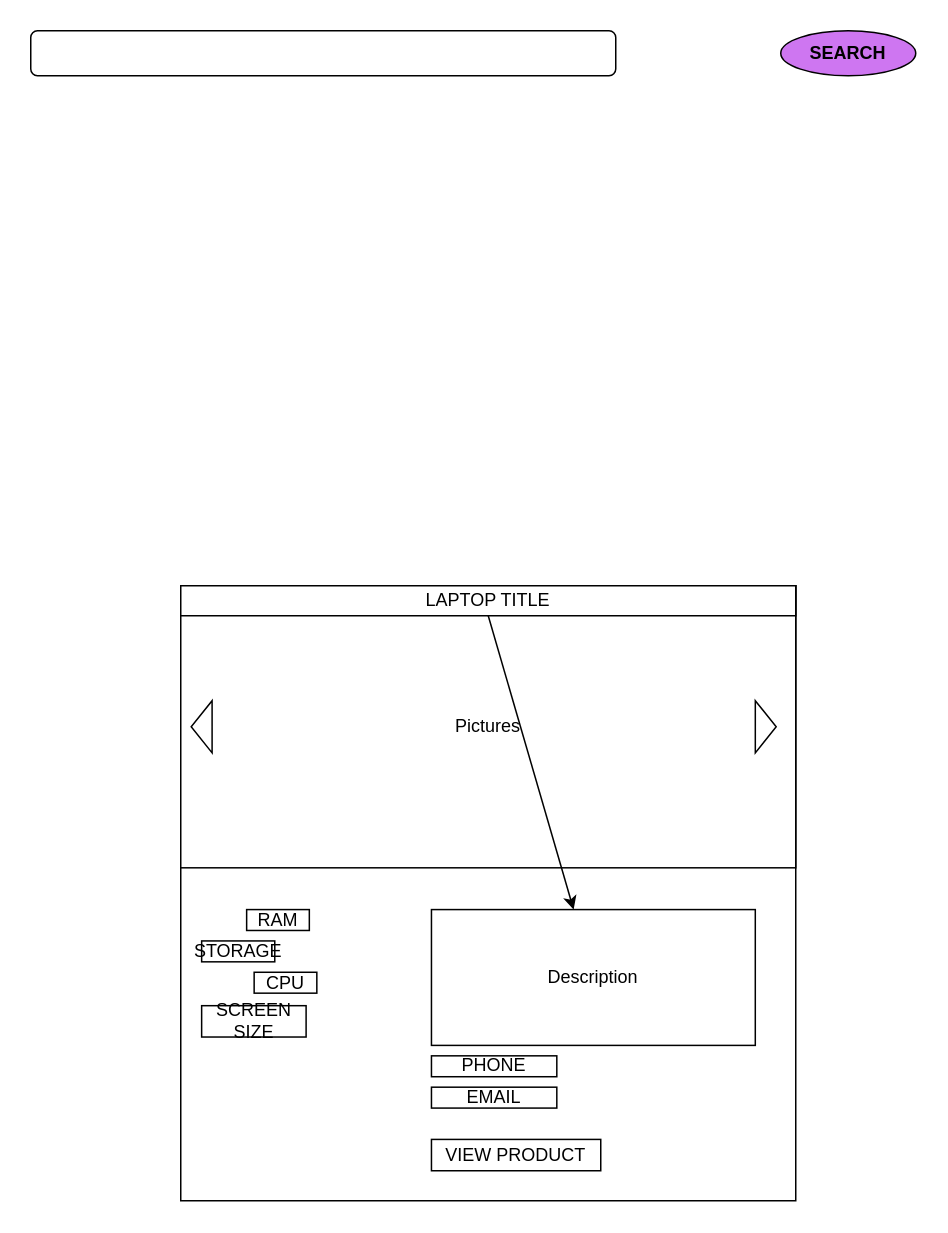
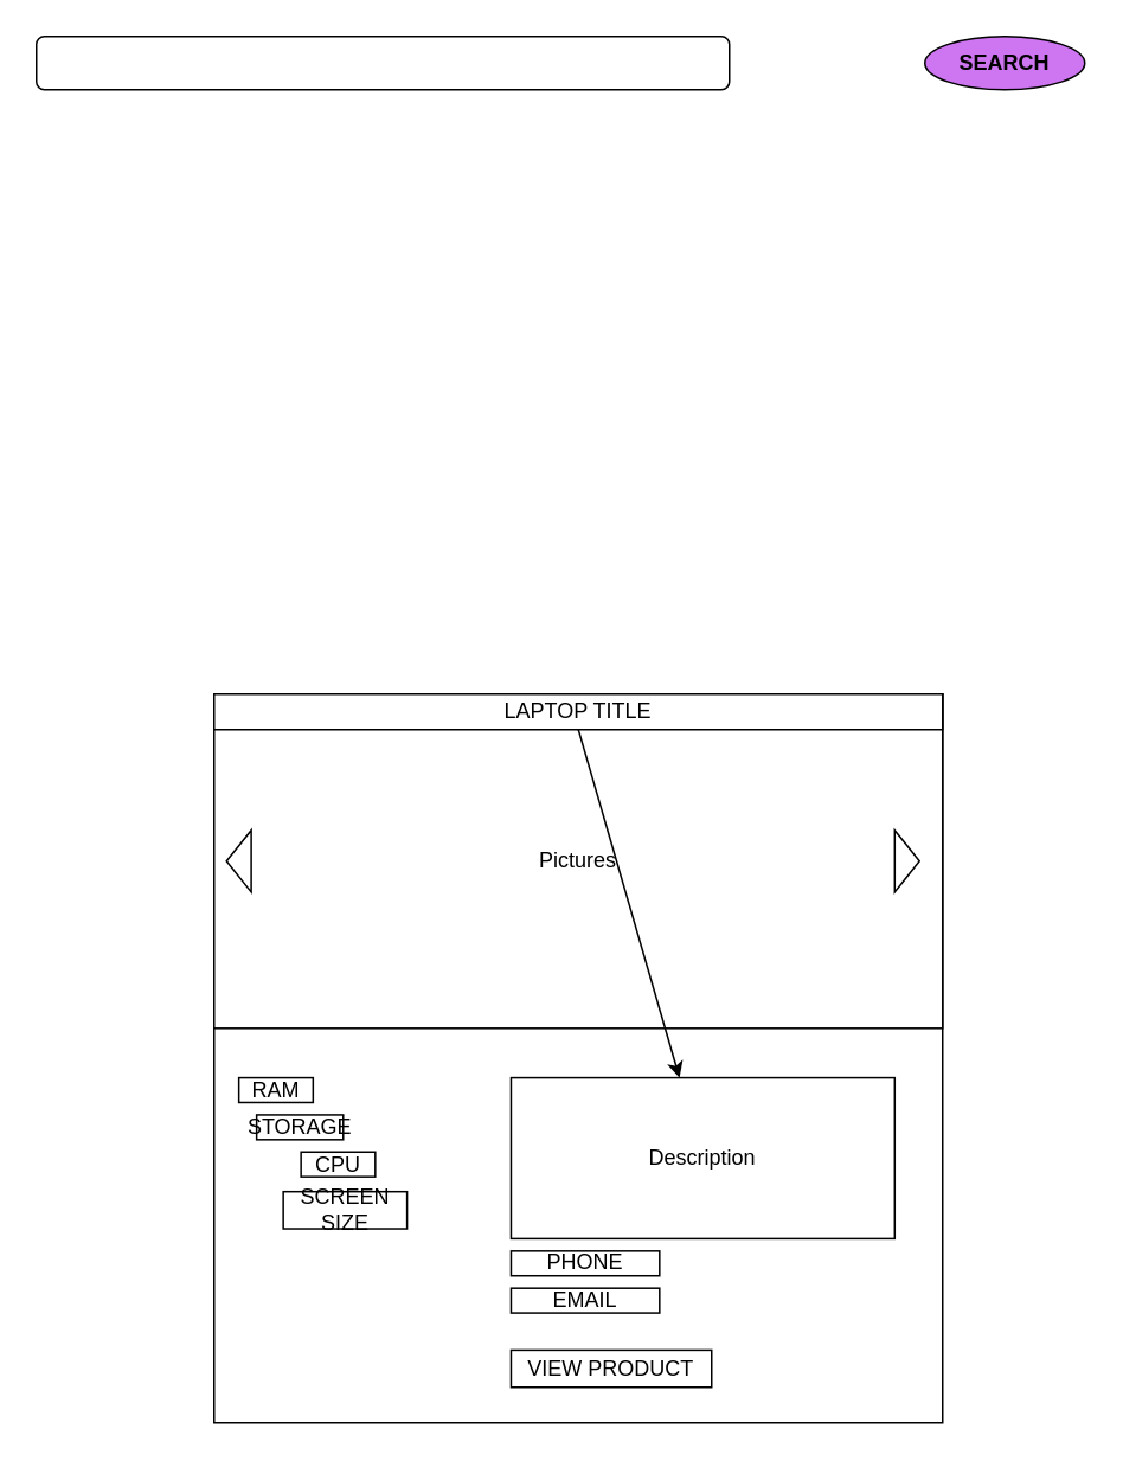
- <mxCell id="8" value="RAM" style="rounded=0;whiteSpace=wrap;html=1;" parent="2" vertex="1"><mxGeometry x="43.929" y="215.893" width="41.786" height="13.929" as="geometry" /></mxCell>
+ <mxCell id="8" value="RAM" style="rounded=0;whiteSpace=wrap;html=1;" parent="2" vertex="1"><mxGeometry x="13.929" y="215.893" width="41.786" height="13.929" as="geometry" /></mxCell>
- <mxCell id="9" value="STORAGE" style="rounded=0;whiteSpace=wrap;html=1;" parent="2" vertex="1"><mxGeometry x="13.929" y="236.786" width="48.75" height="13.929" as="geometry" /></mxCell>
+ <mxCell id="9" value="STORAGE" style="rounded=0;whiteSpace=wrap;html=1;" parent="2" vertex="1"><mxGeometry x="23.929" y="236.786" width="48.75" height="13.929" as="geometry" /></mxCell>
- <mxCell id="13" value="SCREEN SIZE" style="rounded=0;whiteSpace=wrap;html=1;" parent="2" vertex="1"><mxGeometry x="13.929" y="279.964" width="69.643" height="20.893" as="geometry" /></mxCell>
+ <mxCell id="13" value="SCREEN SIZE" style="rounded=0;whiteSpace=wrap;html=1;" parent="2" vertex="1"><mxGeometry x="38.929" y="279.964" width="69.643" height="20.893" as="geometry" /></mxCell>
